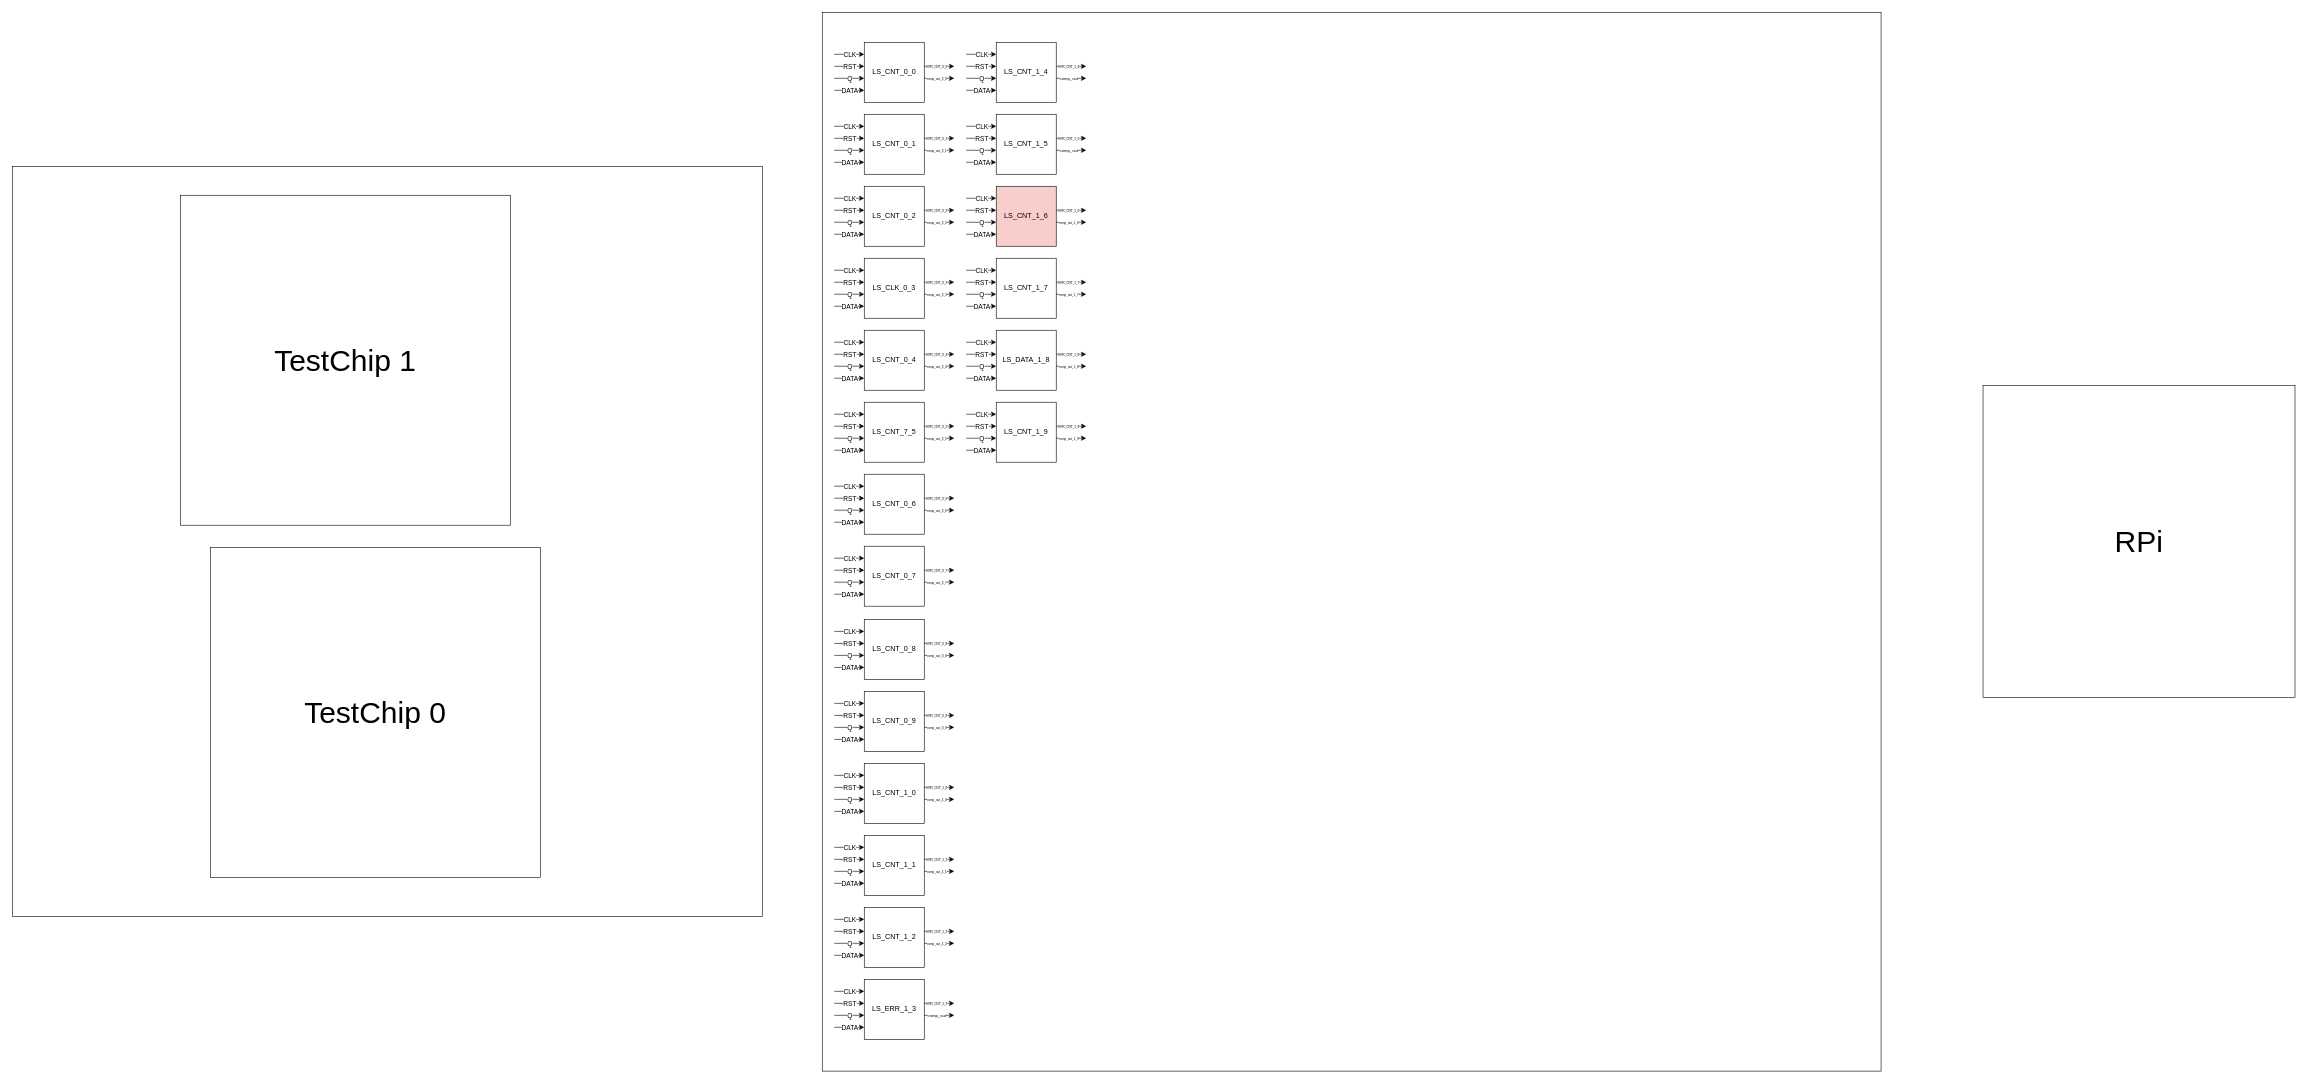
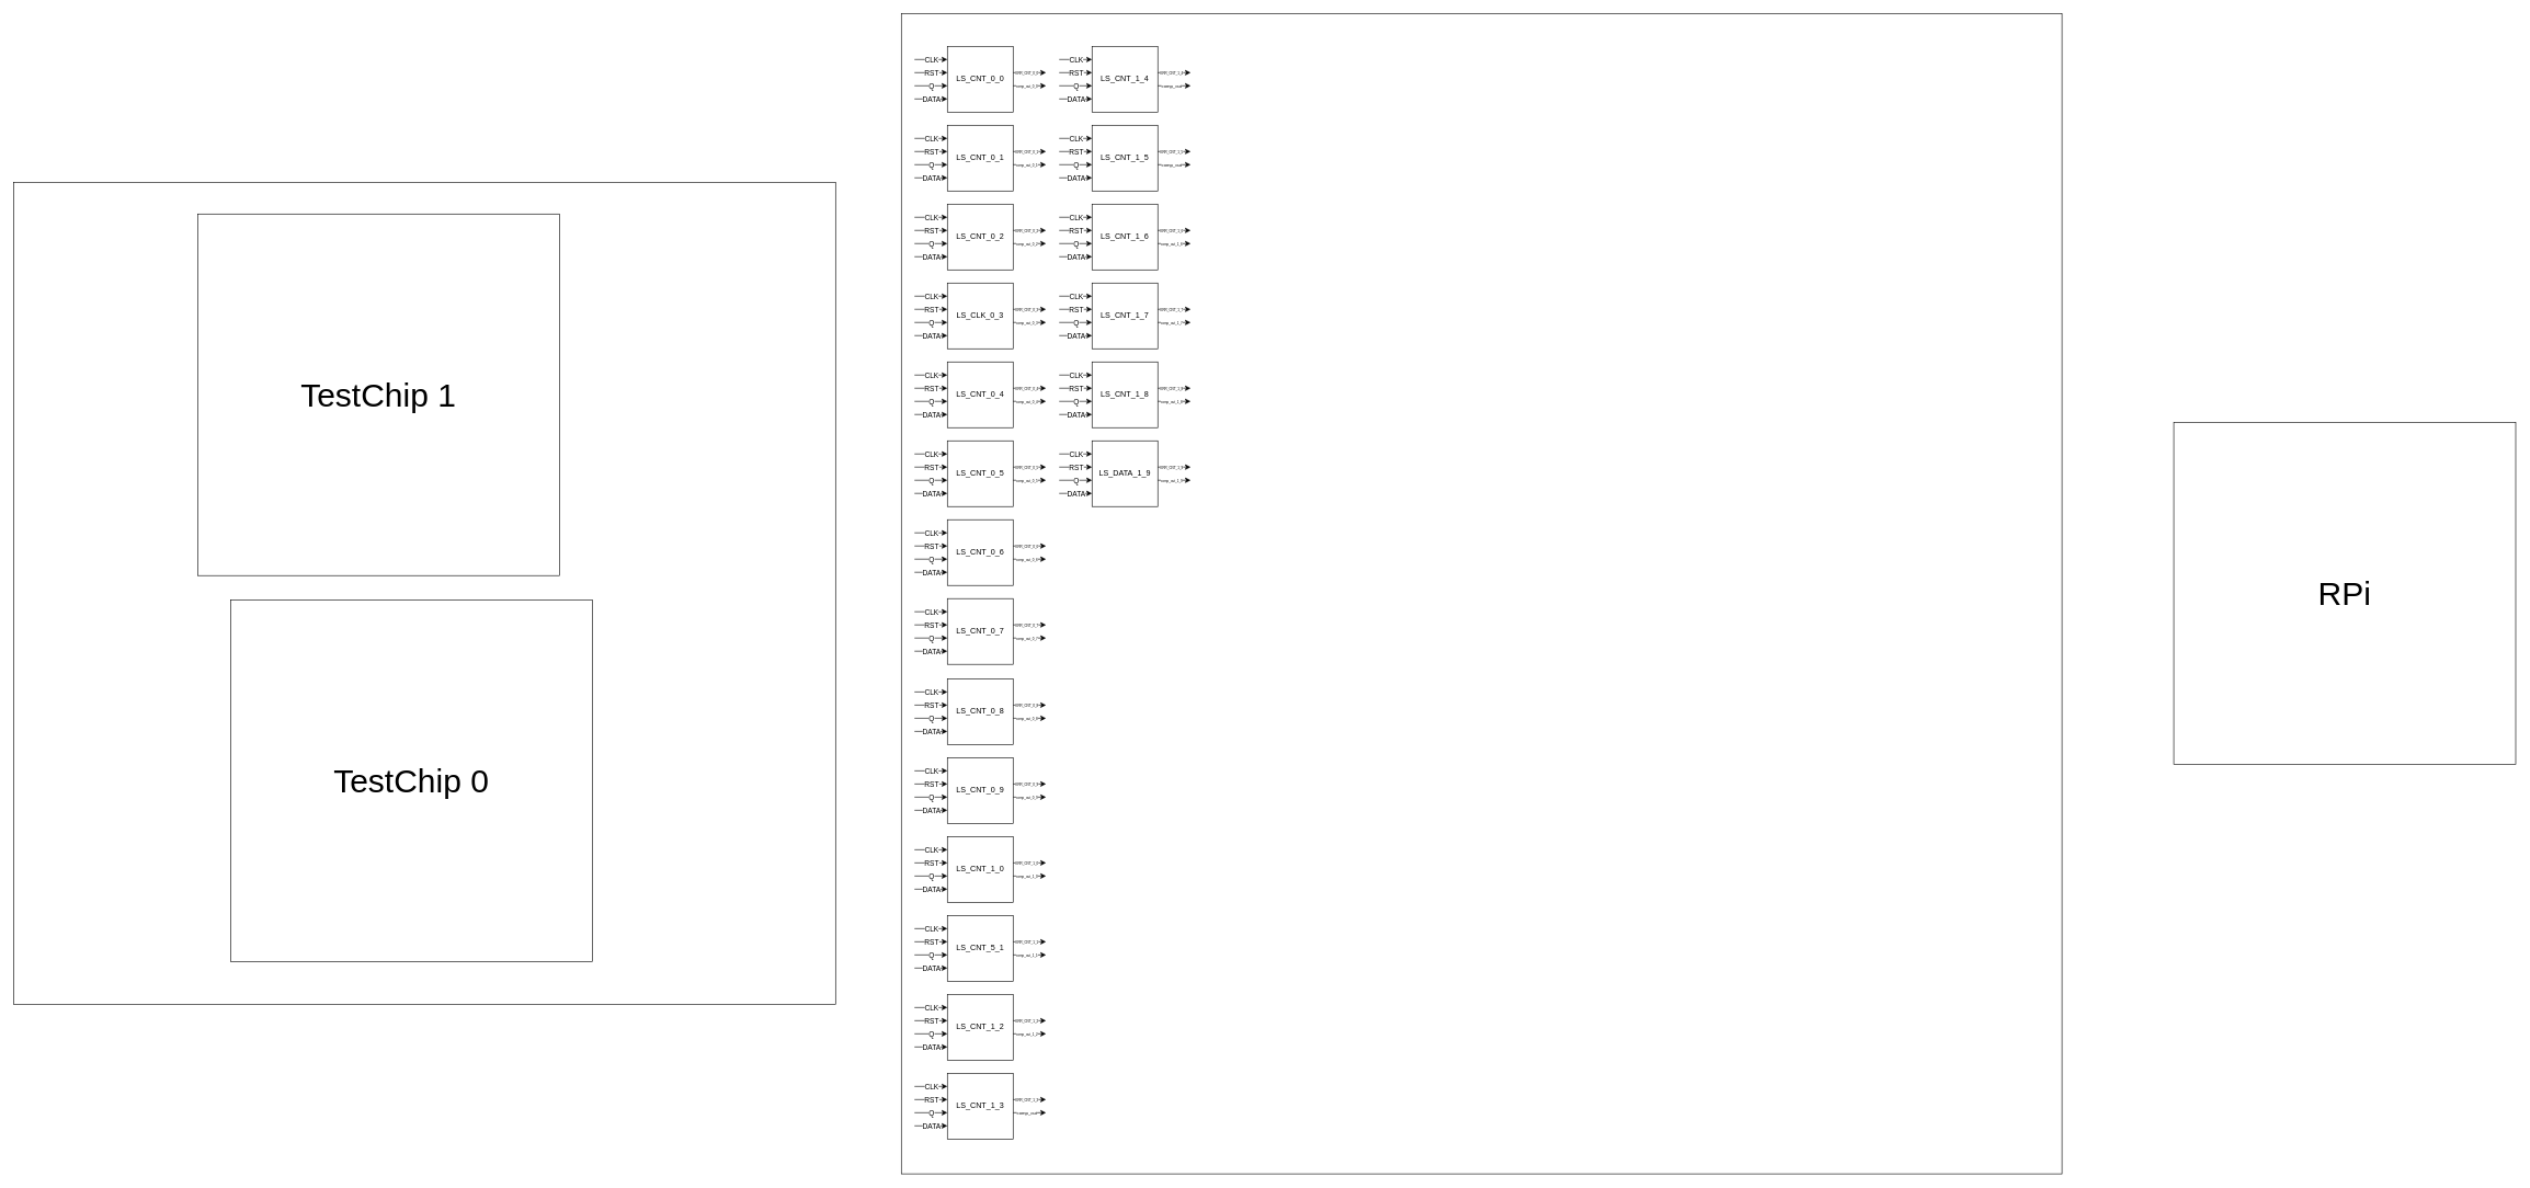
- <mxCell id="214" value="LS_CNT_1_6" style="whiteSpace=wrap;html=1;aspect=fixed;noLabel=0;labelPadding=0;fillColor=#f8cecc;" vertex="1" parent="1"><mxGeometry x="1660" y="310" width="100" height="100" as="geometry" /></mxCell>
+ <mxCell id="214" value="LS_CNT_1_6" style="whiteSpace=wrap;html=1;aspect=fixed;noLabel=0;labelPadding=0;" vertex="1" parent="1"><mxGeometry x="1660" y="310" width="100" height="100" as="geometry" /></mxCell>
- <mxCell id="240" value="LS_DATA_1_8" style="whiteSpace=wrap;html=1;aspect=fixed;noLabel=0;labelPadding=0;" vertex="1" parent="1"><mxGeometry x="1660" y="550" width="100" height="100" as="geometry" /></mxCell>
+ <mxCell id="240" value="LS_CNT_1_8" style="whiteSpace=wrap;html=1;aspect=fixed;noLabel=0;labelPadding=0;" vertex="1" parent="1"><mxGeometry x="1660" y="550" width="100" height="100" as="geometry" /></mxCell>
- <mxCell id="71" value="LS_CNT_7_5" style="whiteSpace=wrap;html=1;aspect=fixed;noLabel=0;labelPadding=0;" vertex="1" parent="1"><mxGeometry x="1440" y="670" width="100" height="100" as="geometry" /></mxCell>
+ <mxCell id="71" value="LS_CNT_0_5" style="whiteSpace=wrap;html=1;aspect=fixed;noLabel=0;labelPadding=0;" vertex="1" parent="1"><mxGeometry x="1440" y="670" width="100" height="100" as="geometry" /></mxCell>
- <mxCell id="253" value="LS_CNT_1_9" style="whiteSpace=wrap;html=1;aspect=fixed;noLabel=0;labelPadding=0;" vertex="1" parent="1"><mxGeometry x="1660" y="670" width="100" height="100" as="geometry" /></mxCell>
+ <mxCell id="253" value="LS_DATA_1_9" style="whiteSpace=wrap;html=1;aspect=fixed;noLabel=0;labelPadding=0;" vertex="1" parent="1"><mxGeometry x="1660" y="670" width="100" height="100" as="geometry" /></mxCell>
- <mxCell id="149" value="LS_CNT_1_1" style="whiteSpace=wrap;html=1;aspect=fixed;noLabel=0;labelPadding=0;" vertex="1" parent="1"><mxGeometry x="1440" y="1392" width="100" height="100" as="geometry" /></mxCell>
+ <mxCell id="149" value="LS_CNT_5_1" style="whiteSpace=wrap;html=1;aspect=fixed;noLabel=0;labelPadding=0;" vertex="1" parent="1"><mxGeometry x="1440" y="1392" width="100" height="100" as="geometry" /></mxCell>
- <mxCell id="175" value="LS_ERR_1_3" style="whiteSpace=wrap;html=1;aspect=fixed;noLabel=0;labelPadding=0;" vertex="1" parent="1"><mxGeometry x="1440" y="1632" width="100" height="100" as="geometry" /></mxCell>
+ <mxCell id="175" value="LS_CNT_1_3" style="whiteSpace=wrap;html=1;aspect=fixed;noLabel=0;labelPadding=0;" vertex="1" parent="1"><mxGeometry x="1440" y="1632" width="100" height="100" as="geometry" /></mxCell>
